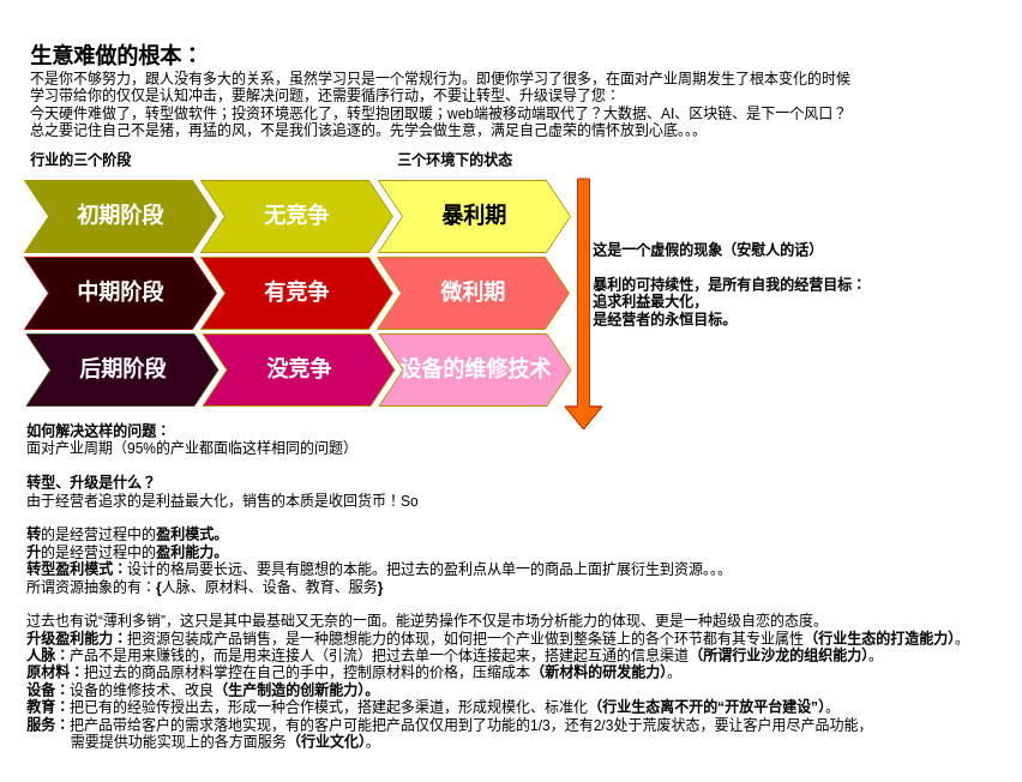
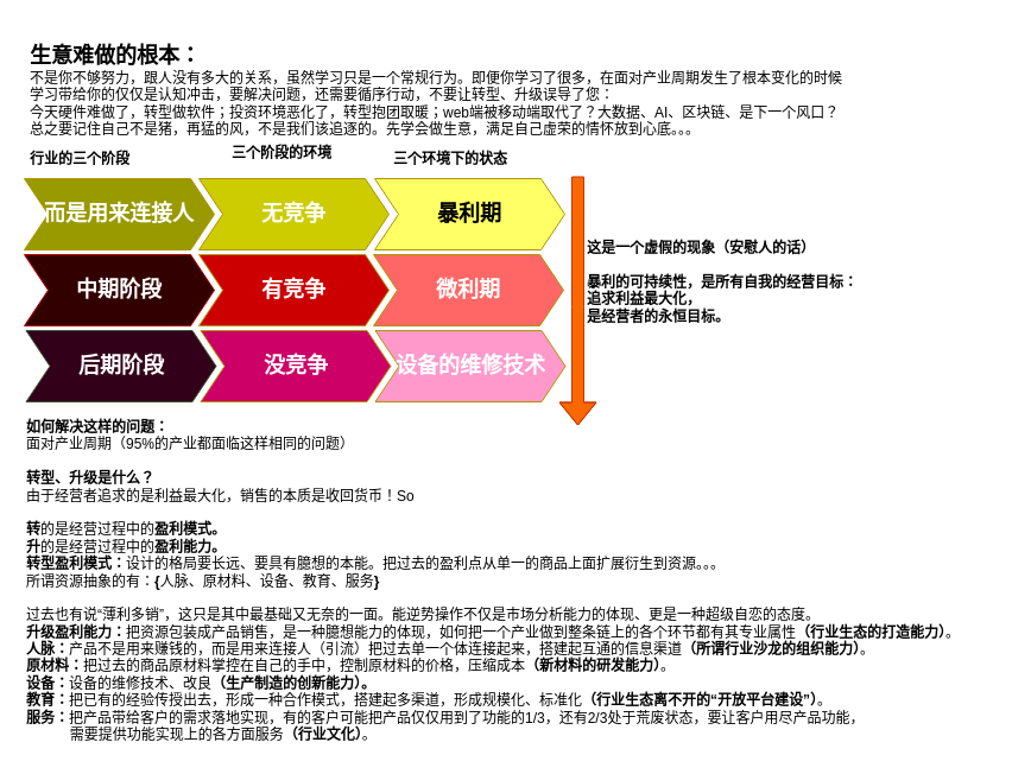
+ <mxCell id="4" value="&lt;b&gt;三个阶段的环境&lt;/b&gt;" style="text;html=1;resizable=0;points=[];autosize=1;align=left;verticalAlign=top;spacingTop=-4;" parent="1" vertex="1"><mxGeometry x="193" y="119" width="100" height="20" as="geometry" /></mxCell>
- <mxCell id="15" value="&lt;b&gt;&lt;font style=&quot;font-size: 18px&quot;&gt;初期阶段&lt;/font&gt;&lt;/b&gt;" style="shape=step;perimeter=stepPerimeter;whiteSpace=wrap;html=1;fixedSize=1;fillColor=#999900;strokeColor=#B09500;fontColor=#ffffff;" parent="14" vertex="1"><mxGeometry x="-2" width="160" height="60" as="geometry" /></mxCell>
+ <mxCell id="15" value="&lt;b&gt;&lt;font style=&quot;font-size: 18px&quot;&gt;而是用来连接人&lt;/font&gt;&lt;/b&gt;" style="shape=step;perimeter=stepPerimeter;whiteSpace=wrap;html=1;fixedSize=1;fillColor=#999900;strokeColor=#B09500;fontColor=#ffffff;" parent="14" vertex="1"><mxGeometry x="-2" width="160" height="60" as="geometry" /></mxCell>
